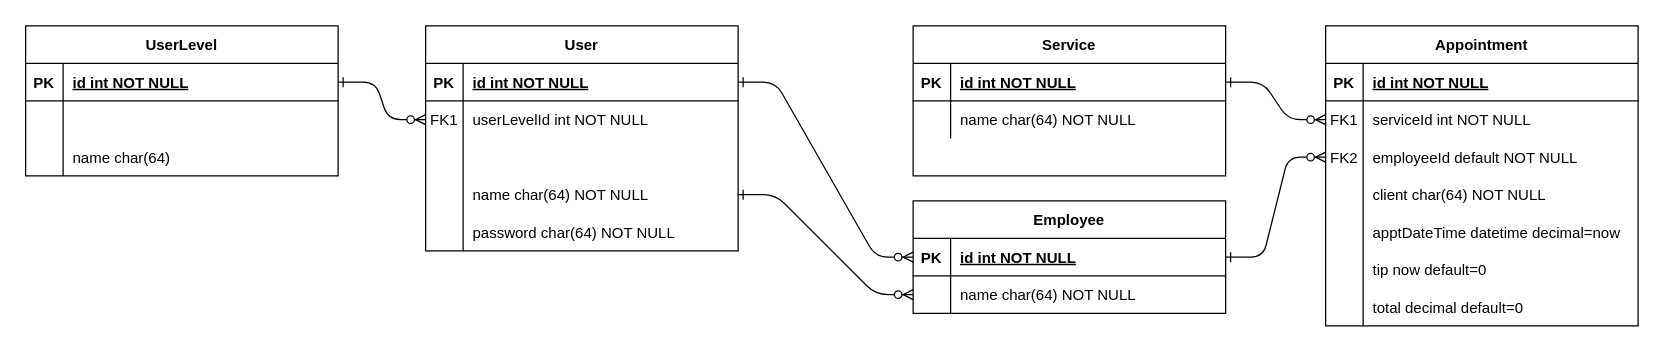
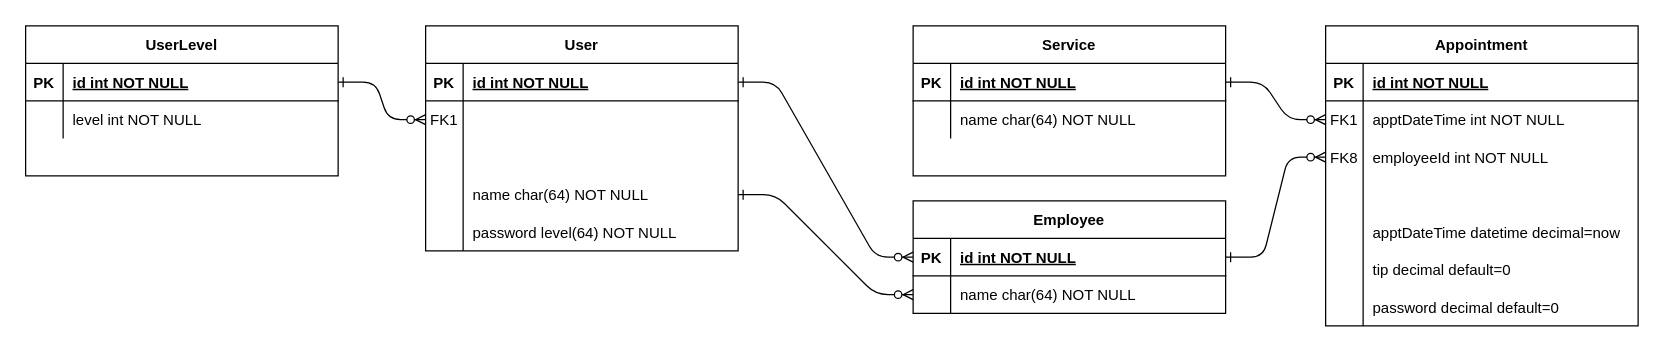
+ <mxCell id="24" value="level int NOT NULL" style="shape=partialRectangle;overflow=hidden;connectable=0;fillColor=none;top=0;left=0;bottom=0;right=0;align=left;spacingLeft=6;" parent="22" vertex="1"><mxGeometry x="30" width="220" height="30" as="geometry" /></mxCell>
- <mxCell id="9" value="userLevelId int NOT NULL" style="shape=partialRectangle;overflow=hidden;connectable=0;fillColor=none;top=0;left=0;bottom=0;right=0;align=left;spacingLeft=6;" parent="7" vertex="1"><mxGeometry x="30" width="220" height="30" as="geometry" /></mxCell>
- <mxCell id="34" value="serviceId int NOT NULL" style="shape=partialRectangle;overflow=hidden;connectable=0;fillColor=none;top=0;left=0;bottom=0;right=0;align=left;spacingLeft=6;" vertex="1" parent="32"><mxGeometry x="30" width="220" height="30" as="geometry" /></mxCell>
+ <mxCell id="34" value="apptDateTime int NOT NULL" style="shape=partialRectangle;overflow=hidden;connectable=0;fillColor=none;top=0;left=0;bottom=0;right=0;align=left;spacingLeft=6;" vertex="1" parent="32"><mxGeometry x="30" width="220" height="30" as="geometry" /></mxCell>
- <mxCell id="27" value="name char(64)" style="shape=partialRectangle;connectable=0;fillColor=none;top=0;left=0;bottom=0;right=0;align=left;spacingLeft=6;overflow=hidden;" vertex="1" parent="25"><mxGeometry x="30" width="220" height="30" as="geometry" /></mxCell>
- <mxCell id="36" value="FK2" style="shape=partialRectangle;connectable=0;fillColor=none;top=0;left=0;bottom=0;right=0;fontStyle=0;overflow=hidden;" vertex="1" parent="35"><mxGeometry width="30" height="30" as="geometry" /></mxCell>
+ <mxCell id="36" value="FK8" style="shape=partialRectangle;connectable=0;fillColor=none;top=0;left=0;bottom=0;right=0;fontStyle=0;overflow=hidden;" vertex="1" parent="35"><mxGeometry width="30" height="30" as="geometry" /></mxCell>
- <mxCell id="37" value="employeeId default NOT NULL" style="shape=partialRectangle;connectable=0;fillColor=none;top=0;left=0;bottom=0;right=0;align=left;spacingLeft=6;fontStyle=0;overflow=hidden;" vertex="1" parent="35"><mxGeometry x="30" width="220" height="30" as="geometry" /></mxCell>
+ <mxCell id="37" value="employeeId int NOT NULL" style="shape=partialRectangle;connectable=0;fillColor=none;top=0;left=0;bottom=0;right=0;align=left;spacingLeft=6;fontStyle=0;overflow=hidden;" vertex="1" parent="35"><mxGeometry x="30" width="220" height="30" as="geometry" /></mxCell>
- <mxCell id="40" value="client char(64) NOT NULL" style="shape=partialRectangle;overflow=hidden;connectable=0;fillColor=none;top=0;left=0;bottom=0;right=0;align=left;spacingLeft=6;" vertex="1" parent="38"><mxGeometry x="30" width="220" height="30" as="geometry" /></mxCell>
- <mxCell id="17" value="password char(64) NOT NULL" style="shape=partialRectangle;connectable=0;fillColor=none;top=0;left=0;bottom=0;right=0;align=left;spacingLeft=6;overflow=hidden;" vertex="1" parent="15"><mxGeometry x="30" width="220" height="30" as="geometry" /></mxCell>
+ <mxCell id="17" value="password level(64) NOT NULL" style="shape=partialRectangle;connectable=0;fillColor=none;top=0;left=0;bottom=0;right=0;align=left;spacingLeft=6;overflow=hidden;" vertex="1" parent="15"><mxGeometry x="30" width="220" height="30" as="geometry" /></mxCell>
- <mxCell id="46" value="tip now default=0" style="shape=partialRectangle;connectable=0;fillColor=none;top=0;left=0;bottom=0;right=0;align=left;spacingLeft=6;overflow=hidden;" vertex="1" parent="44"><mxGeometry x="30" width="220" height="30" as="geometry" /></mxCell>
+ <mxCell id="46" value="tip decimal default=0" style="shape=partialRectangle;connectable=0;fillColor=none;top=0;left=0;bottom=0;right=0;align=left;spacingLeft=6;overflow=hidden;" vertex="1" parent="44"><mxGeometry x="30" width="220" height="30" as="geometry" /></mxCell>
- <mxCell id="49" value="total decimal default=0" style="shape=partialRectangle;connectable=0;fillColor=none;top=0;left=0;bottom=0;right=0;align=left;spacingLeft=6;overflow=hidden;" vertex="1" parent="47"><mxGeometry x="30" width="220" height="30" as="geometry" /></mxCell>
+ <mxCell id="49" value="password decimal default=0" style="shape=partialRectangle;connectable=0;fillColor=none;top=0;left=0;bottom=0;right=0;align=left;spacingLeft=6;overflow=hidden;" vertex="1" parent="47"><mxGeometry x="30" width="220" height="30" as="geometry" /></mxCell>
